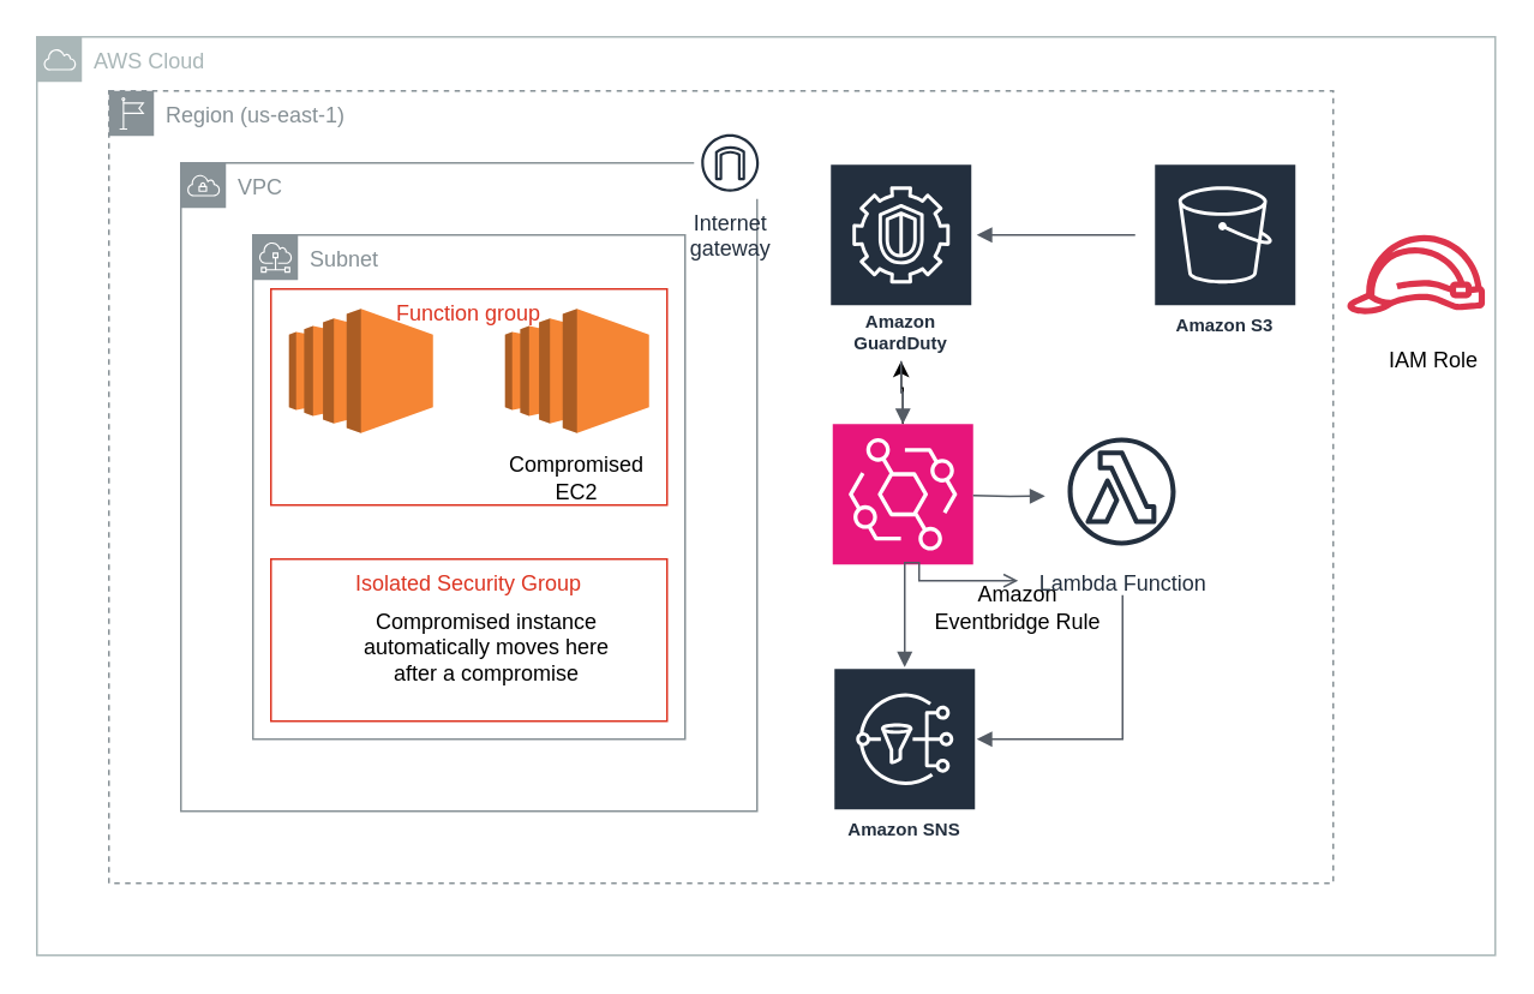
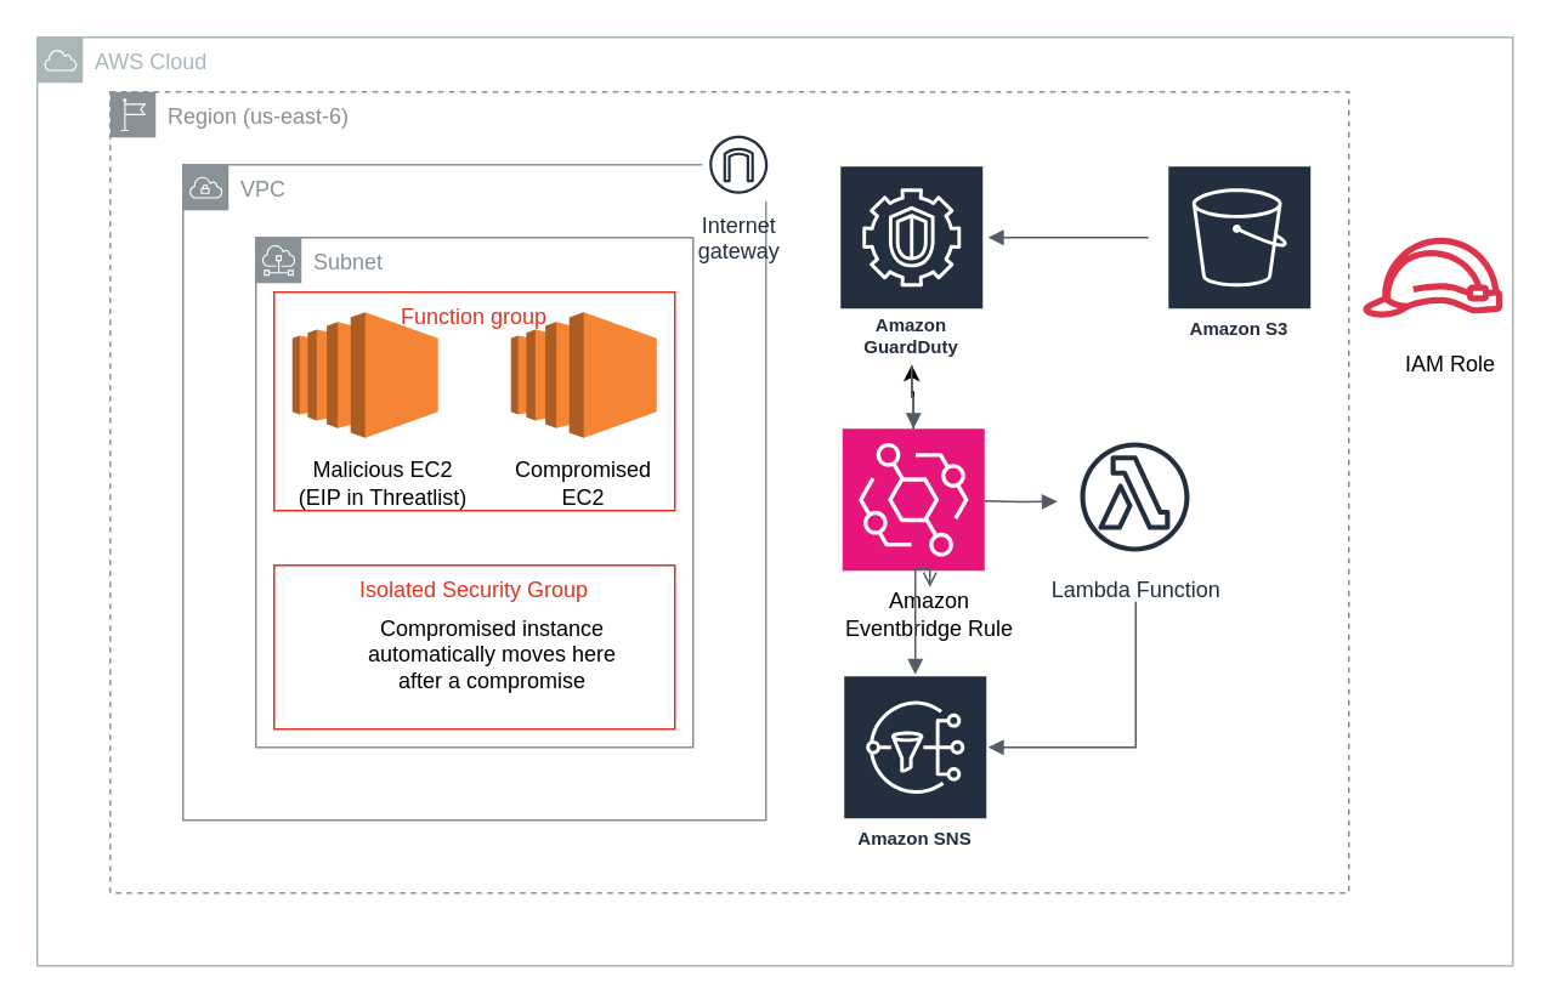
- <mxCell id="3" value="Region (us-east-1)" style="sketch=0;outlineConnect=0;gradientColor=none;html=1;whiteSpace=wrap;fontSize=12;fontStyle=0;shape=mxgraph.aws4.group;grIcon=mxgraph.aws4.group_region;strokeColor=#879196;fillColor=none;verticalAlign=top;align=left;spacingLeft=30;fontColor=#879196;dashed=1;" parent="1" vertex="1"><mxGeometry x="60" y="50" width="680" height="440" as="geometry" /></mxCell>
+ <mxCell id="3" value="Region (us-east-6)" style="sketch=0;outlineConnect=0;gradientColor=none;html=1;whiteSpace=wrap;fontSize=12;fontStyle=0;shape=mxgraph.aws4.group;grIcon=mxgraph.aws4.group_region;strokeColor=#879196;fillColor=none;verticalAlign=top;align=left;spacingLeft=30;fontColor=#879196;dashed=1;" parent="1" vertex="1"><mxGeometry x="60" y="50" width="680" height="440" as="geometry" /></mxCell>
+ <mxCell id="14" value="Malicious EC2&lt;br&gt;(EIP in Threatlist)" style="text;html=1;align=center;verticalAlign=middle;whiteSpace=wrap;rounded=0;" parent="1" vertex="1"><mxGeometry x="160" y="250" width="100" height="30" as="geometry" /></mxCell>
- <mxCell id="20" value="Amazon Eventbridge Rule" style="text;html=1;align=center;verticalAlign=middle;whiteSpace=wrap;rounded=0;" parent="1" vertex="1"><mxGeometry x="515" y="322" width="100" height="30" as="geometry" /></mxCell>
+ <mxCell id="20" value="Amazon Eventbridge Rule" style="text;html=1;align=center;verticalAlign=middle;whiteSpace=wrap;rounded=0;" parent="1" vertex="1"><mxGeometry x="460" y="322" width="100" height="30" as="geometry" /></mxCell>
